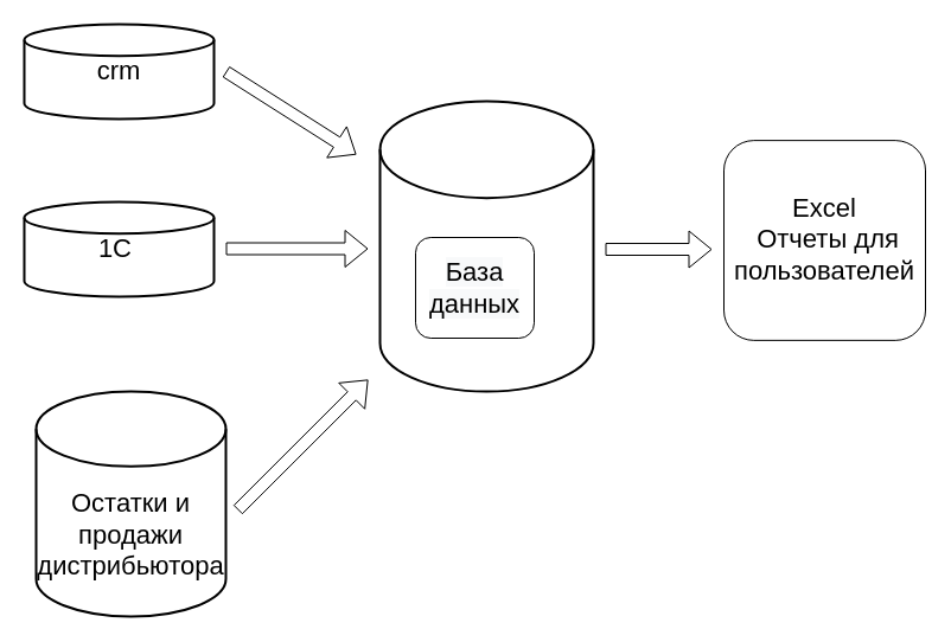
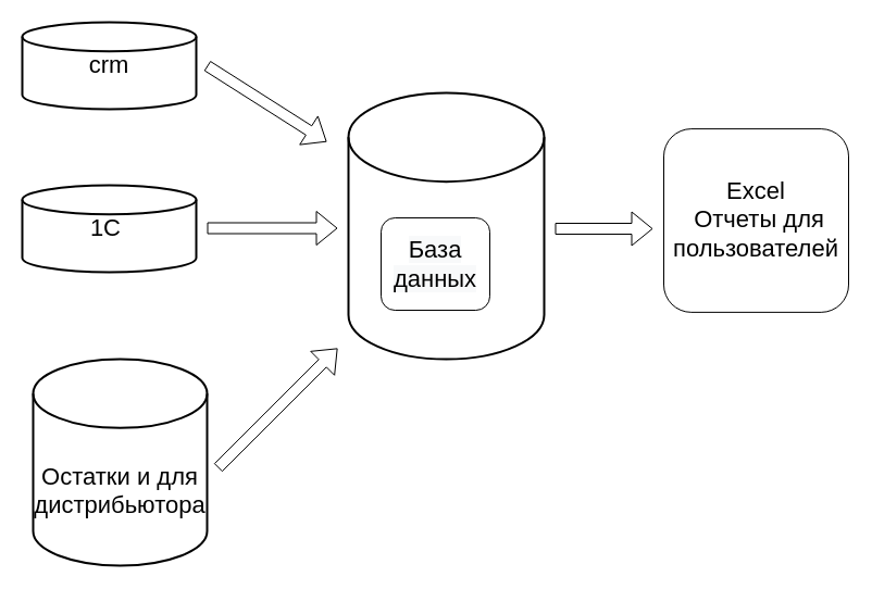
- <mxCell id="4" value="&lt;br style=&quot;font-size: 22px;&quot;&gt;&lt;br style=&quot;font-size: 22px;&quot;&gt;Остатки и продажи дистрибьютора" style="strokeWidth=2;html=1;shape=mxgraph.flowchart.database;whiteSpace=wrap;fontSize=22;labelPosition=center;verticalLabelPosition=middle;align=center;verticalAlign=middle;" vertex="1" parent="1"><mxGeometry x="30" y="330" width="160" height="190" as="geometry" /></mxCell>
+ <mxCell id="4" value="&lt;br style=&quot;font-size: 22px;&quot;&gt;&lt;br style=&quot;font-size: 22px;&quot;&gt;Остатки и для дистрибьютора" style="strokeWidth=2;html=1;shape=mxgraph.flowchart.database;whiteSpace=wrap;fontSize=22;labelPosition=center;verticalLabelPosition=middle;align=center;verticalAlign=middle;" vertex="1" parent="1"><mxGeometry x="30" y="330" width="160" height="190" as="geometry" /></mxCell>
